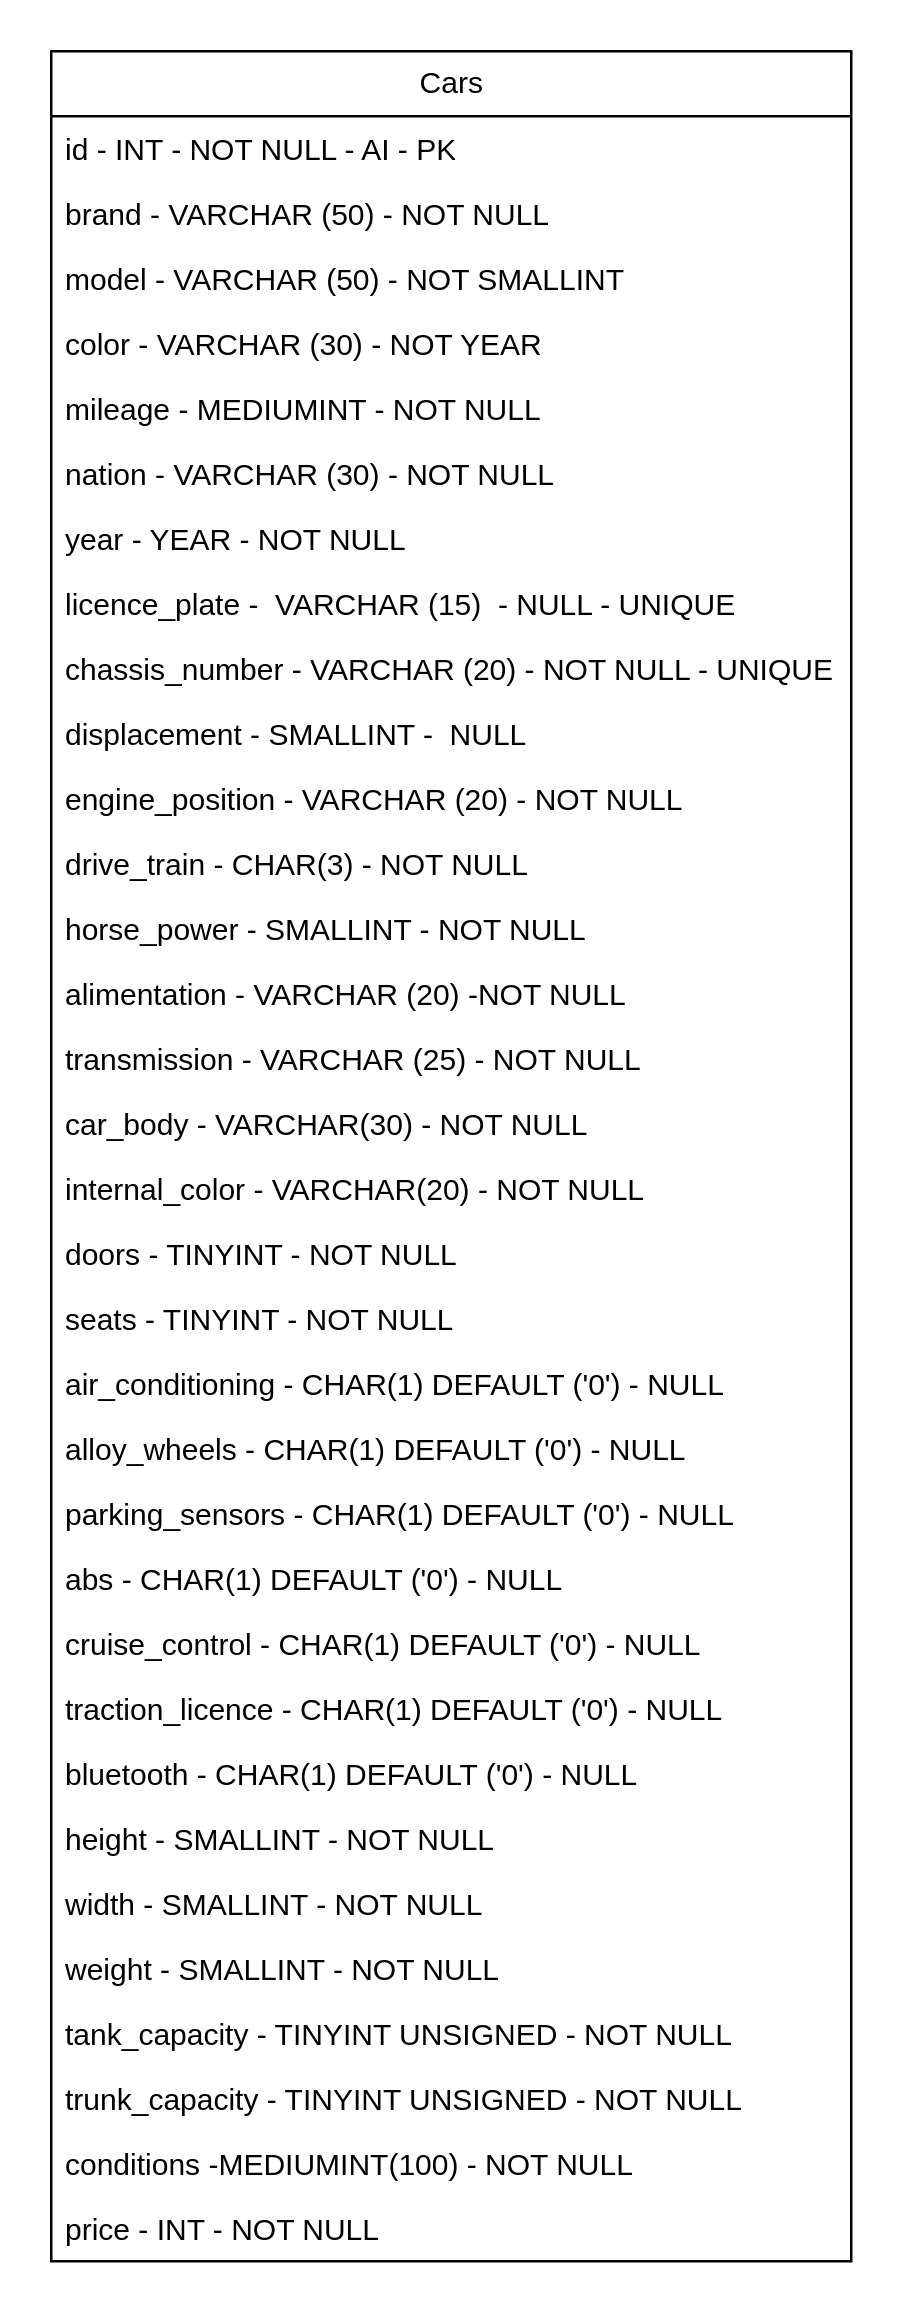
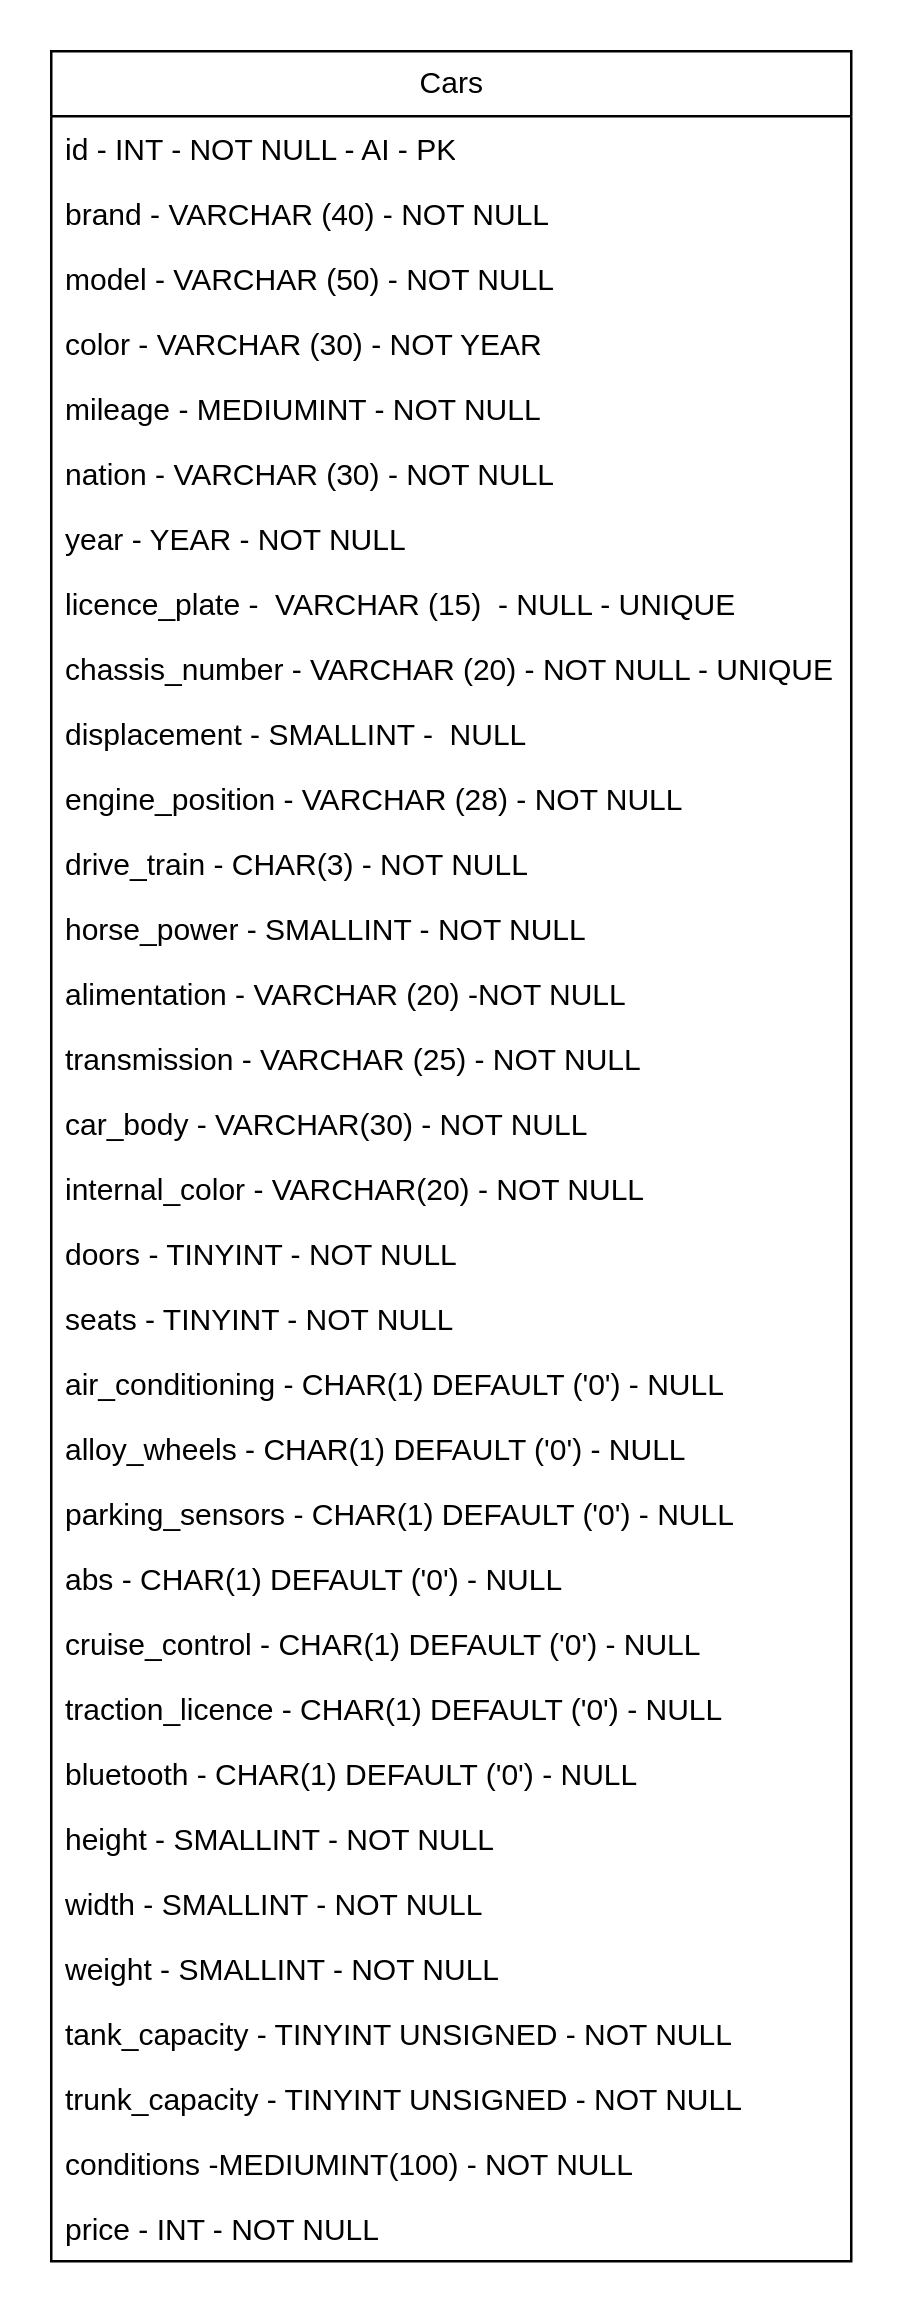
- <mxCell id="4" value="brand - VARCHAR (50) - NOT NULL" style="text;strokeColor=none;fillColor=none;align=left;verticalAlign=top;spacingLeft=4;spacingRight=4;overflow=hidden;rotatable=0;points=[[0,0.5],[1,0.5]];portConstraint=eastwest;whiteSpace=wrap;html=1;" vertex="1" parent="2"><mxGeometry y="52" width="320" height="26" as="geometry" /></mxCell>
+ <mxCell id="4" value="brand - VARCHAR (40) - NOT NULL" style="text;strokeColor=none;fillColor=none;align=left;verticalAlign=top;spacingLeft=4;spacingRight=4;overflow=hidden;rotatable=0;points=[[0,0.5],[1,0.5]];portConstraint=eastwest;whiteSpace=wrap;html=1;" vertex="1" parent="2"><mxGeometry y="52" width="320" height="26" as="geometry" /></mxCell>
- <mxCell id="5" value="model - VARCHAR (50) - NOT SMALLINT" style="text;strokeColor=none;fillColor=none;align=left;verticalAlign=top;spacingLeft=4;spacingRight=4;overflow=hidden;rotatable=0;points=[[0,0.5],[1,0.5]];portConstraint=eastwest;whiteSpace=wrap;html=1;" vertex="1" parent="2"><mxGeometry y="78" width="320" height="26" as="geometry" /></mxCell>
+ <mxCell id="5" value="model - VARCHAR (50) - NOT NULL" style="text;strokeColor=none;fillColor=none;align=left;verticalAlign=top;spacingLeft=4;spacingRight=4;overflow=hidden;rotatable=0;points=[[0,0.5],[1,0.5]];portConstraint=eastwest;whiteSpace=wrap;html=1;" vertex="1" parent="2"><mxGeometry y="78" width="320" height="26" as="geometry" /></mxCell>
- <mxCell id="13" value="engine_position - VARCHAR (20) - NOT NULL" style="text;strokeColor=none;fillColor=none;align=left;verticalAlign=top;spacingLeft=4;spacingRight=4;overflow=hidden;rotatable=0;points=[[0,0.5],[1,0.5]];portConstraint=eastwest;whiteSpace=wrap;html=1;" vertex="1" parent="2"><mxGeometry y="286" width="320" height="26" as="geometry" /></mxCell>
+ <mxCell id="13" value="engine_position - VARCHAR (28) - NOT NULL" style="text;strokeColor=none;fillColor=none;align=left;verticalAlign=top;spacingLeft=4;spacingRight=4;overflow=hidden;rotatable=0;points=[[0,0.5],[1,0.5]];portConstraint=eastwest;whiteSpace=wrap;html=1;" vertex="1" parent="2"><mxGeometry y="286" width="320" height="26" as="geometry" /></mxCell>
